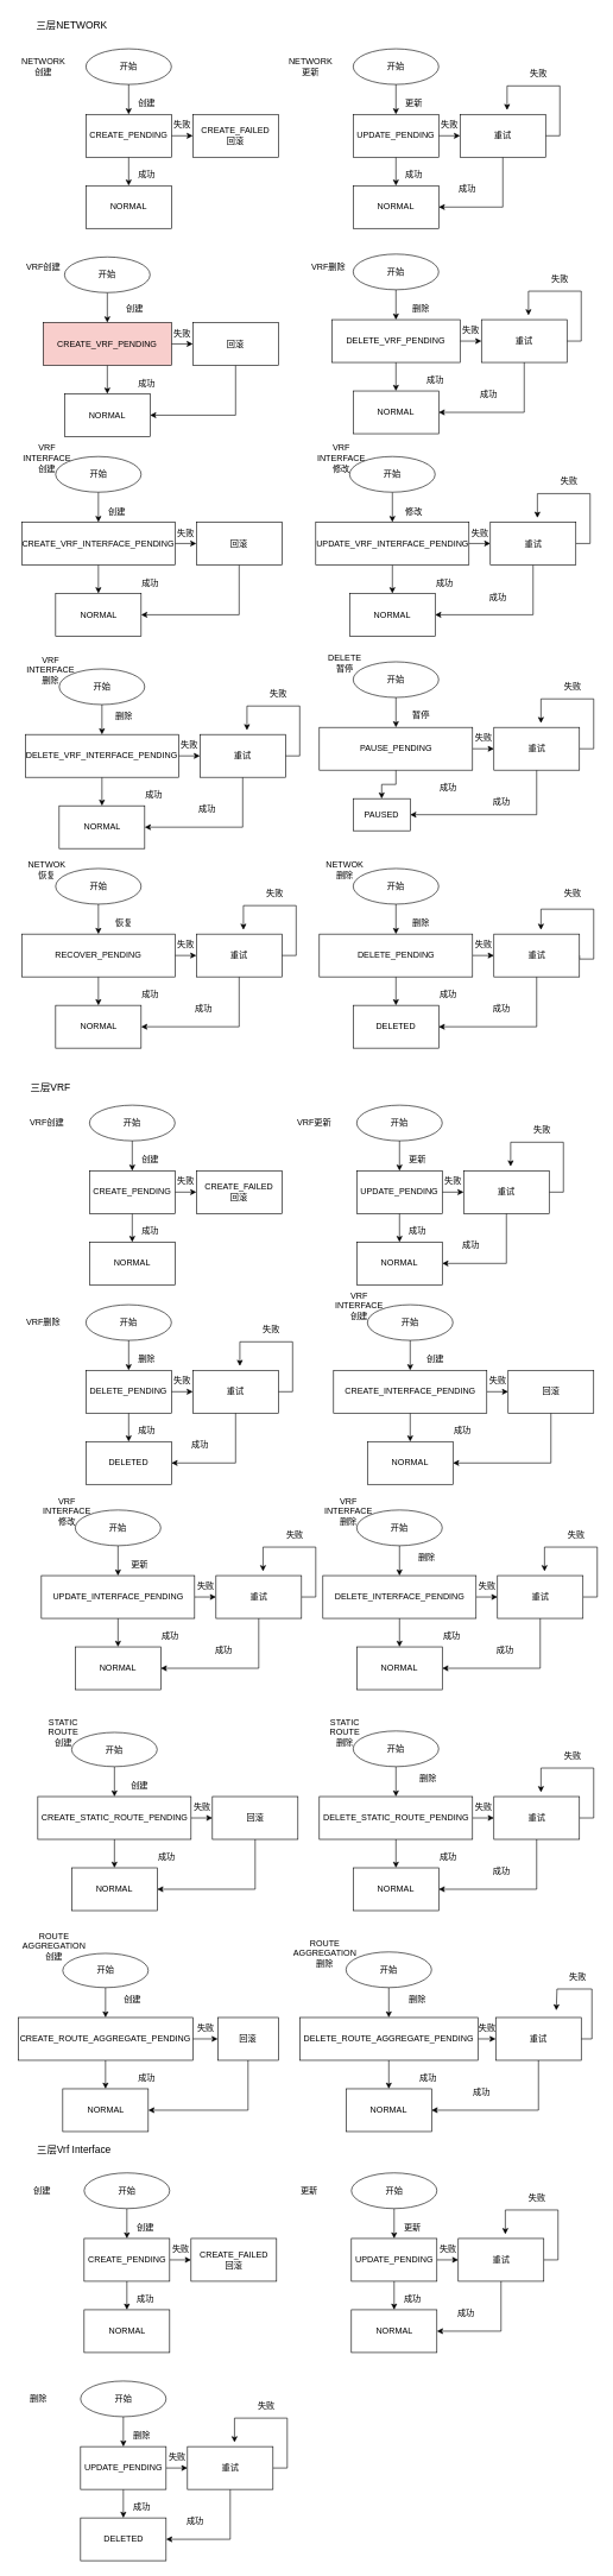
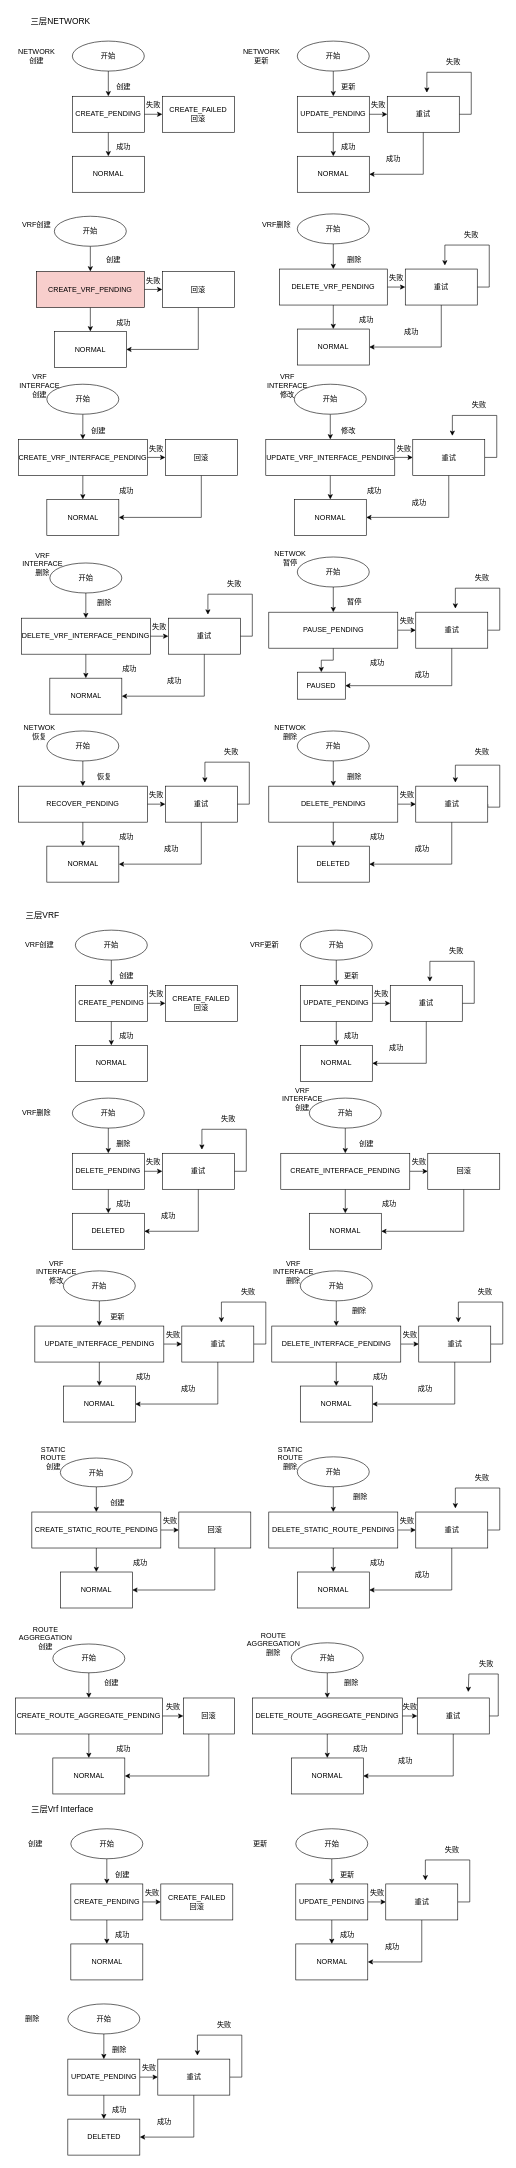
- <mxCell id="112" value="DELETE&lt;br&gt;暂停" style="text;html=1;align=center;verticalAlign=middle;resizable=0;points=[];autosize=1;strokeColor=none;fillColor=none;" vertex="1" parent="1"><mxGeometry x="442.5" y="910" width="80" height="40" as="geometry" /></mxCell>
+ <mxCell id="112" value="NETWOK&lt;br&gt;暂停" style="text;html=1;align=center;verticalAlign=middle;resizable=0;points=[];autosize=1;strokeColor=none;fillColor=none;" vertex="1" parent="1"><mxGeometry x="442.5" y="910" width="80" height="40" as="geometry" /></mxCell>
